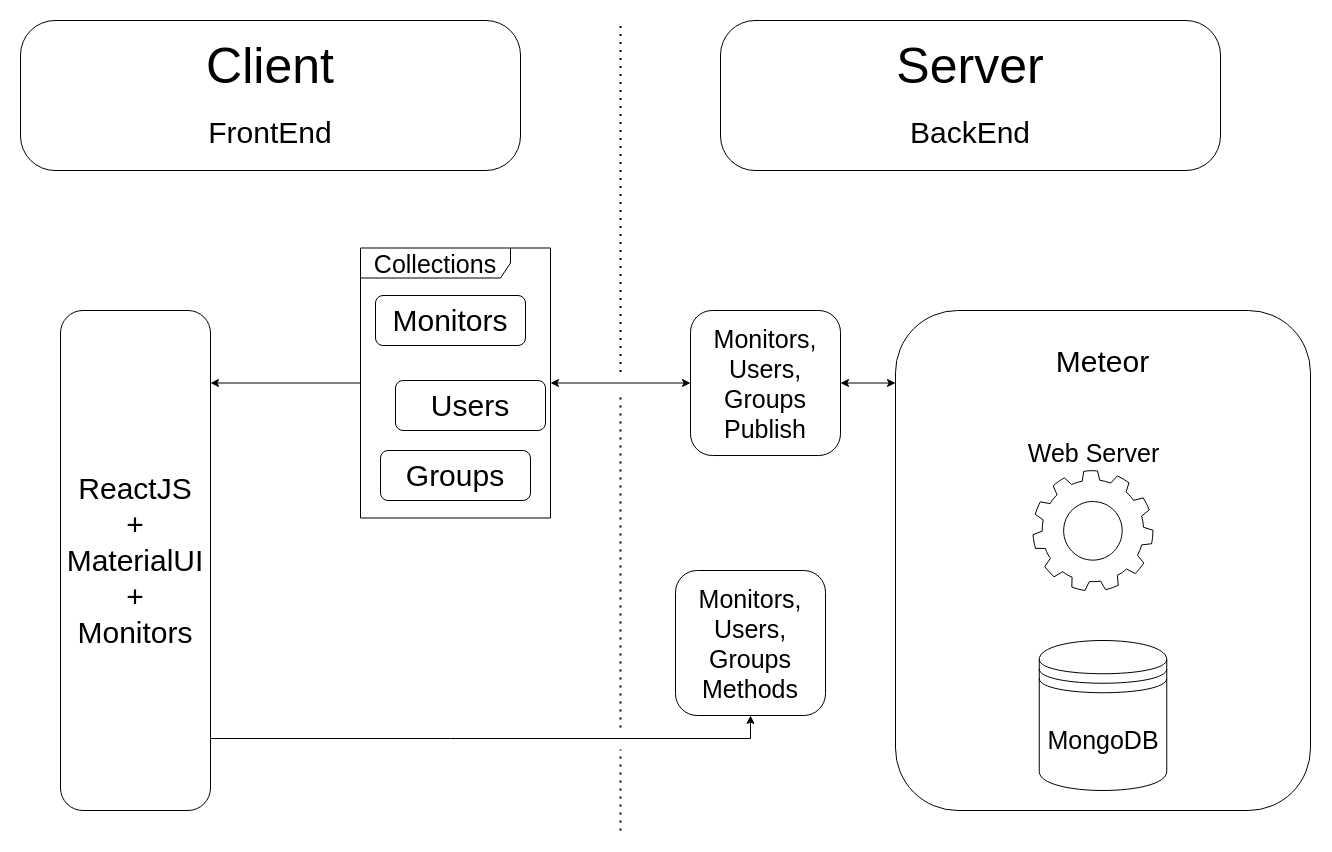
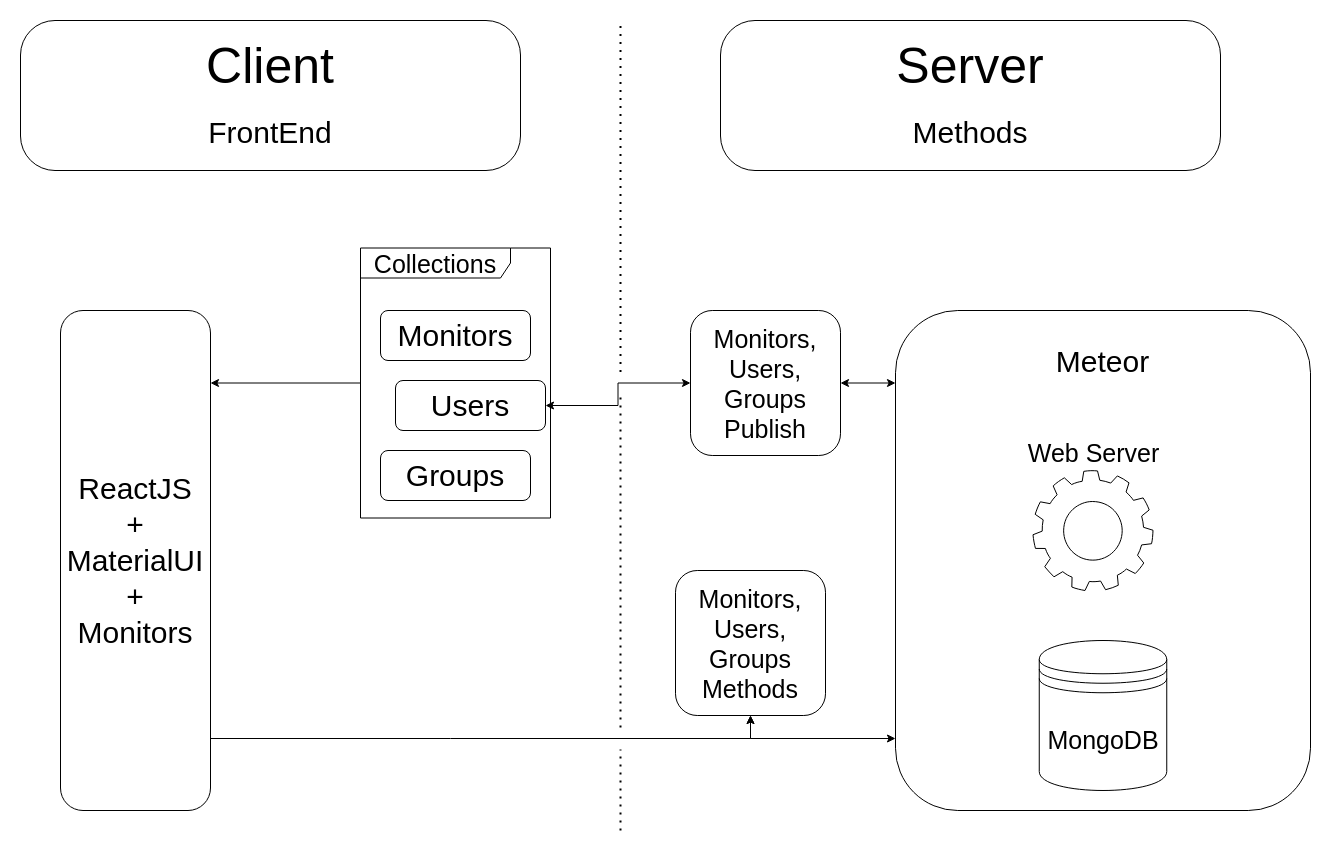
- <mxCell id="9" value="&lt;font&gt;Server&lt;br&gt;&lt;/font&gt;&lt;font style=&quot;font-size: 30px&quot;&gt;BackEnd&lt;/font&gt;" style="rounded=1;whiteSpace=wrap;html=1;arcSize=23;shadow=0;glass=0;sketch=0;fillColor=none;fontSize=50;" vertex="1" parent="1"><mxGeometry x="720" y="20" width="500" height="150" as="geometry" /></mxCell>
+ <mxCell id="9" value="&lt;font&gt;Server&lt;br&gt;&lt;/font&gt;&lt;font style=&quot;font-size: 30px&quot;&gt;Methods&lt;/font&gt;" style="rounded=1;whiteSpace=wrap;html=1;arcSize=23;shadow=0;glass=0;sketch=0;fillColor=none;fontSize=50;" vertex="1" parent="1"><mxGeometry x="720" y="20" width="500" height="150" as="geometry" /></mxCell>
- <mxCell id="7" value="Monitors" style="rounded=1;whiteSpace=wrap;html=1;shadow=0;glass=0;sketch=0;fillColor=none;fontSize=30;" vertex="1" parent="1"><mxGeometry x="375" y="295" width="150" height="50" as="geometry" /></mxCell>
+ <mxCell id="7" value="Monitors" style="rounded=1;whiteSpace=wrap;html=1;shadow=0;glass=0;sketch=0;fillColor=none;fontSize=30;" vertex="1" parent="1"><mxGeometry x="380" y="310" width="150" height="50" as="geometry" /></mxCell>
- <mxCell id="11" style="edgeStyle=orthogonalEdgeStyle;rounded=0;comic=0;jumpStyle=gap;jumpSize=10;orthogonalLoop=1;jettySize=auto;html=1;startArrow=classic;startFill=1;endArrow=classic;endFill=1;fontSize=25;" edge="1" parent="1" source="12" target="4"><mxGeometry relative="1" as="geometry" /></mxCell>
+ <mxCell id="11" style="edgeStyle=orthogonalEdgeStyle;rounded=0;comic=0;jumpStyle=gap;jumpSize=10;orthogonalLoop=1;jettySize=auto;html=1;startArrow=classic;startFill=1;endArrow=classic;endFill=1;fontSize=25;" edge="1" parent="1" source="12" target="6"><mxGeometry relative="1" as="geometry" /></mxCell>
+ <mxCell id="15" style="edgeStyle=orthogonalEdgeStyle;rounded=0;comic=0;jumpStyle=gap;jumpSize=10;orthogonalLoop=1;jettySize=auto;html=1;startArrow=classic;startFill=1;endArrow=classic;endFill=1;fontSize=25;" edge="1" parent="1" source="16" target="2"><mxGeometry relative="1" as="geometry"><Array as="points"><mxPoint x="860" y="738" /><mxPoint x="860" y="738" /></Array></mxGeometry></mxCell>
